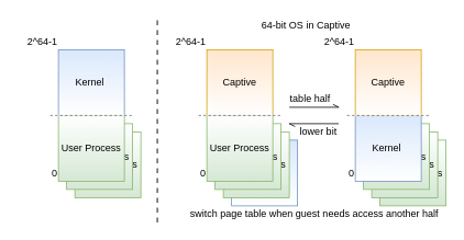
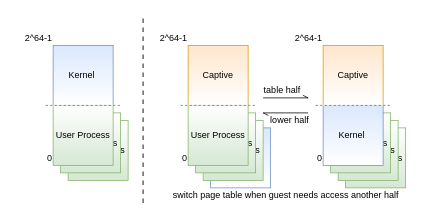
- <mxCell id="23" value="&lt;span style=&quot;font-weight: normal&quot;&gt;64-bit OS in Captive&lt;/span&gt;" style="text;html=1;align=center;verticalAlign=middle;resizable=0;points=[];autosize=1;fontStyle=1" vertex="1" parent="1"><mxGeometry x="310" y="20" width="120" height="20" as="geometry" /></mxCell>
- <mxCell id="31" value="lower bit" style="text;html=1;align=center;verticalAlign=middle;resizable=0;points=[];autosize=1;" vertex="1" parent="1"><mxGeometry x="350" y="150" width="70" height="20" as="geometry" /></mxCell>
+ <mxCell id="31" value="lower half" style="text;html=1;align=center;verticalAlign=middle;resizable=0;points=[];autosize=1;" vertex="1" parent="1"><mxGeometry x="350" y="150" width="70" height="20" as="geometry" /></mxCell>
